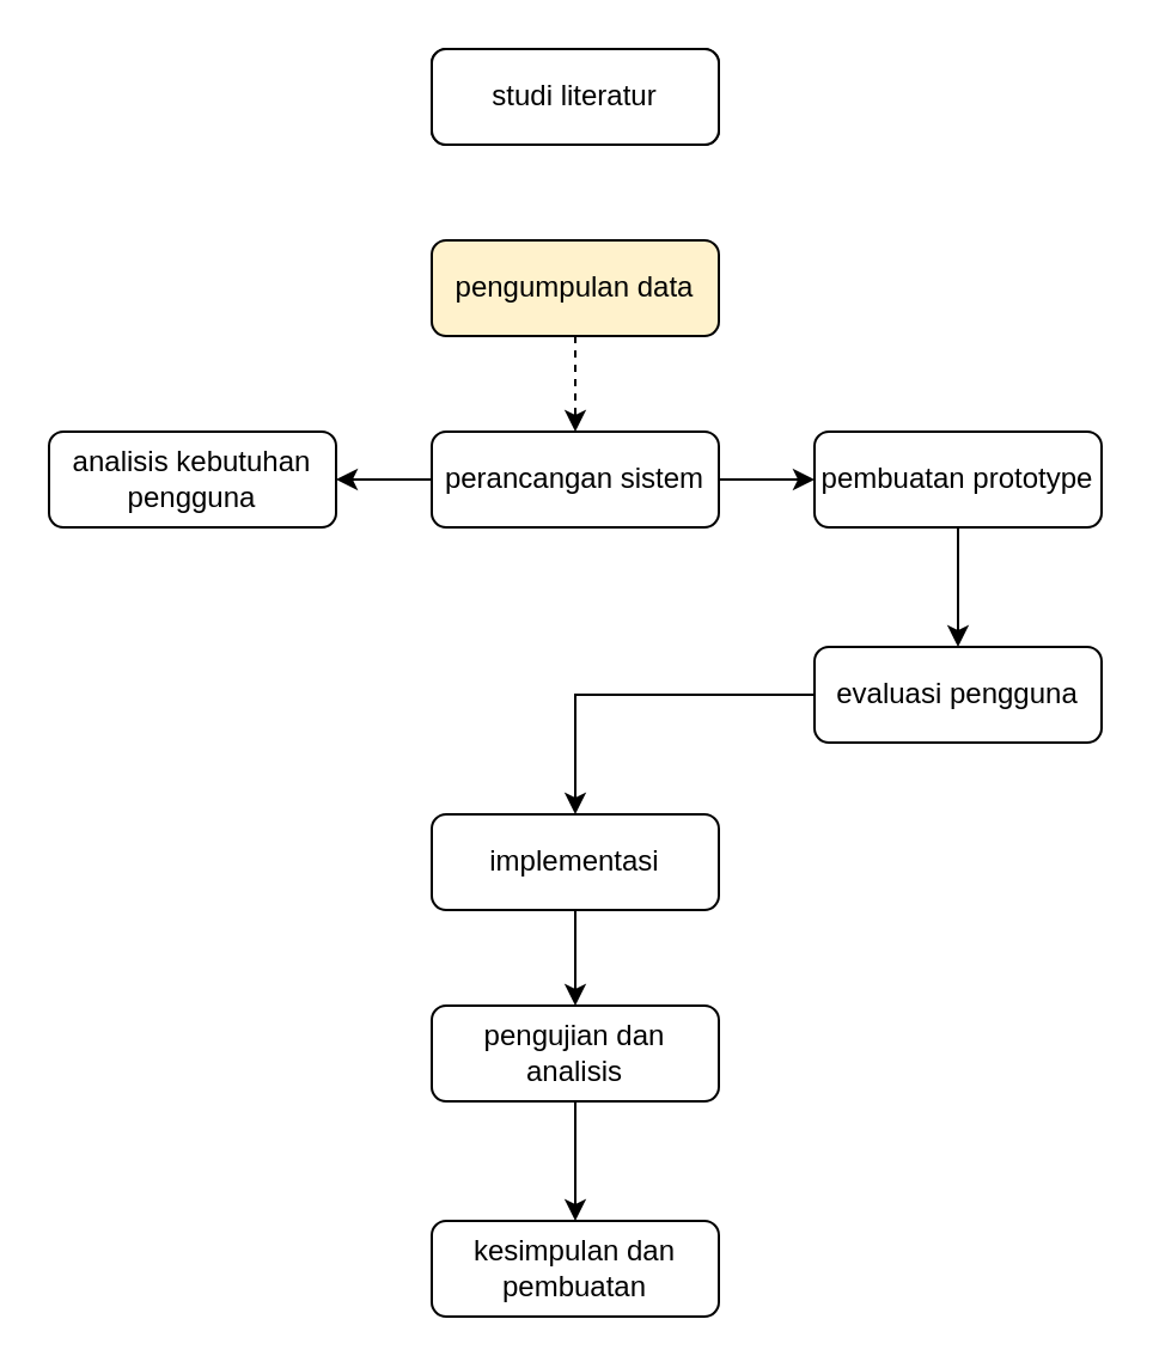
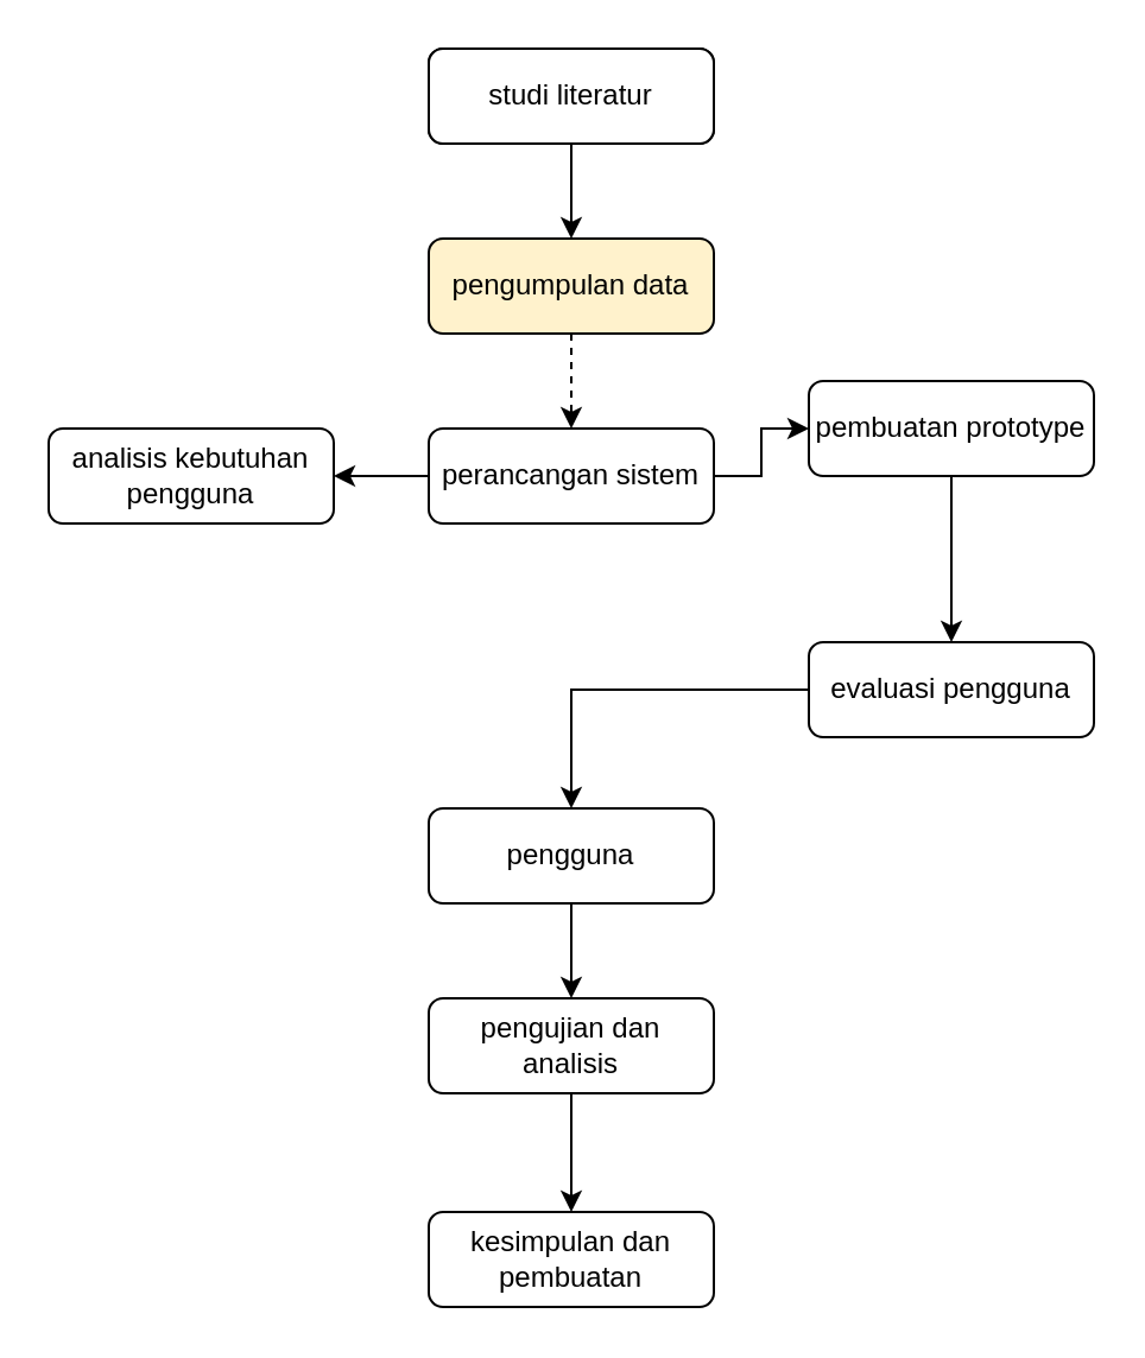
+ <mxCell id="6" value="" style="edgeStyle=orthogonalEdgeStyle;rounded=0;orthogonalLoop=1;jettySize=auto;html=1;" edge="1" parent="1" source="7" target="11"><mxGeometry relative="1" as="geometry" /></mxCell>
- <mxCell id="13" value="pembuatan prototype" style="rounded=1;whiteSpace=wrap;html=1;fontSize=12;glass=0;strokeWidth=1;shadow=0;" vertex="1" parent="1"><mxGeometry x="340" y="180" width="120" height="40" as="geometry" /></mxCell>
+ <mxCell id="13" value="pembuatan prototype" style="rounded=1;whiteSpace=wrap;html=1;fontSize=12;glass=0;strokeWidth=1;shadow=0;" vertex="1" parent="1"><mxGeometry x="340" y="160" width="120" height="40" as="geometry" /></mxCell>
- <mxCell id="19" value="implementasi" style="rounded=1;whiteSpace=wrap;html=1;fontSize=12;glass=0;strokeWidth=1;shadow=0;" vertex="1" parent="1"><mxGeometry x="180" y="340" width="120" height="40" as="geometry" /></mxCell>
+ <mxCell id="19" value="pengguna" style="rounded=1;whiteSpace=wrap;html=1;fontSize=12;glass=0;strokeWidth=1;shadow=0;" vertex="1" parent="1"><mxGeometry x="180" y="340" width="120" height="40" as="geometry" /></mxCell>
